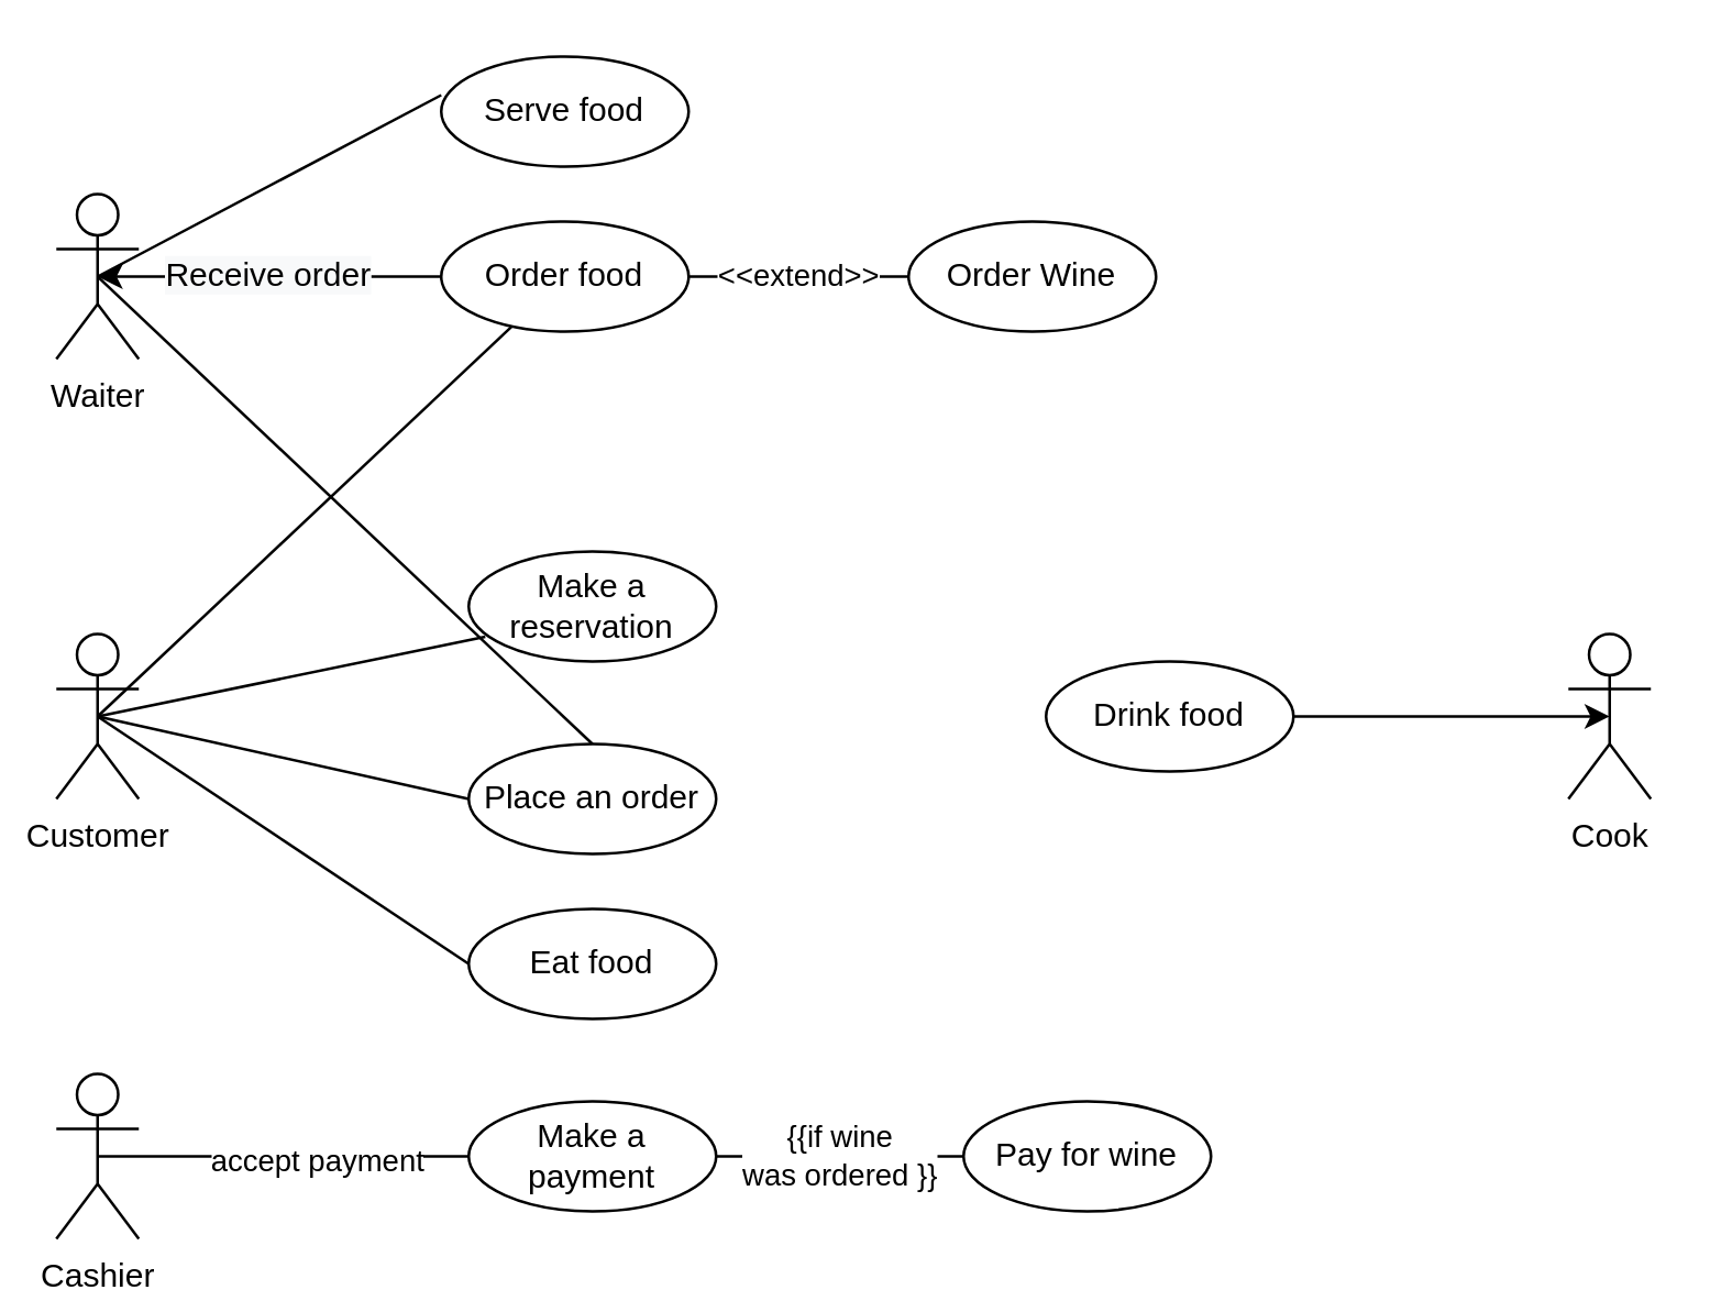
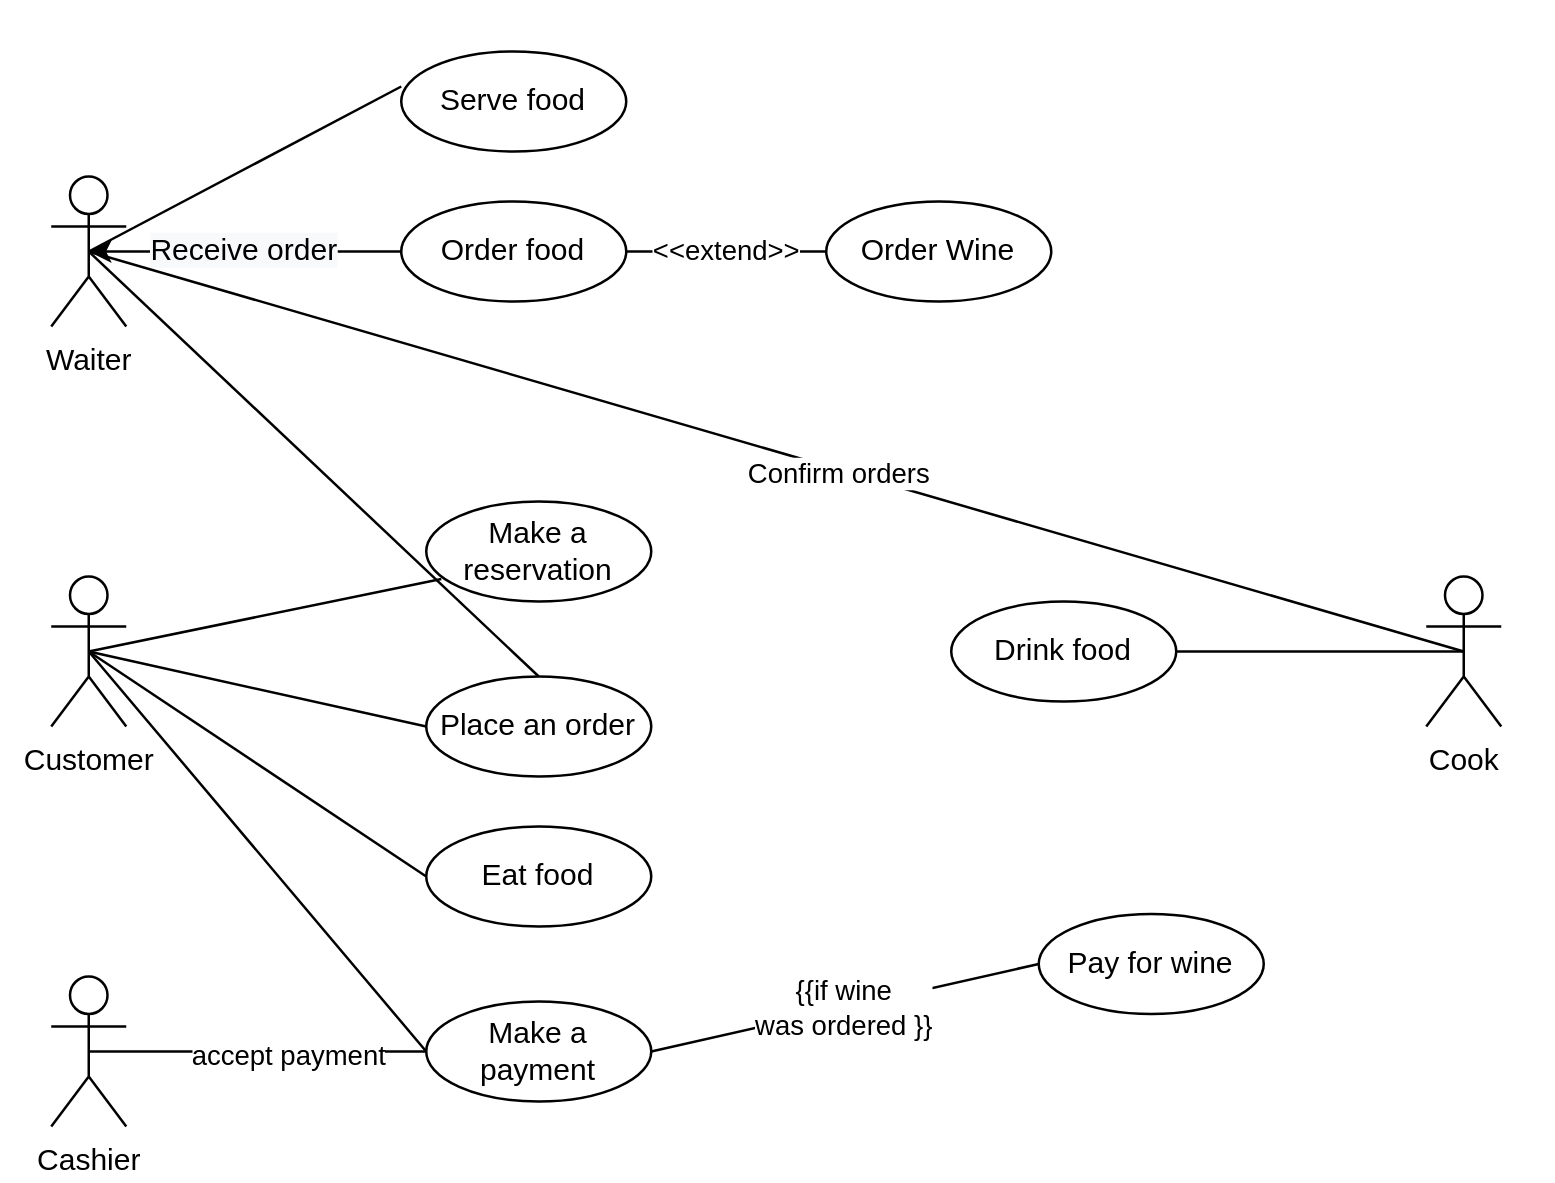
- <mxCell id="15" value="" style="endArrow=none;html=1;exitX=0.5;exitY=0.5;exitDx=0;exitDy=0;exitPerimeter=0;" edge="1" parent="1" source="3" target="7"><mxGeometry width="50" height="50" relative="1" as="geometry"><mxPoint x="50" y="310" as="sourcePoint" /><mxPoint x="190" y="360" as="targetPoint" /></mxGeometry></mxCell>
+ <mxCell id="15" value="" style="endArrow=none;html=1;entryX=0;entryY=0.5;entryDx=0;entryDy=0;exitX=0.5;exitY=0.5;exitDx=0;exitDy=0;exitPerimeter=0;" edge="1" parent="1" source="3" target="9"><mxGeometry width="50" height="50" relative="1" as="geometry"><mxPoint x="50" y="310" as="sourcePoint" /><mxPoint x="190" y="360" as="targetPoint" /></mxGeometry></mxCell>
+ <mxCell id="20" value="" style="endArrow=none;html=1;entryX=0.5;entryY=0.5;entryDx=0;entryDy=0;entryPerimeter=0;exitX=0.5;exitY=0.5;exitDx=0;exitDy=0;exitPerimeter=0;" edge="1" parent="1" source="6" target="17"><mxGeometry width="50" height="50" relative="1" as="geometry"><mxPoint x="607.829" y="356.321" as="sourcePoint" /><mxPoint x="705" y="330" as="targetPoint" /></mxGeometry></mxCell>
+ <mxCell id="21" value="Confirm orders" style="edgeLabel;html=1;align=center;verticalAlign=middle;resizable=0;points=[];" vertex="1" connectable="0" parent="20"><mxGeometry x="0.09" y="-1" relative="1" as="geometry"><mxPoint as="offset" /></mxGeometry></mxCell>
- <mxCell id="19" value="" style="endArrow=classic;html=1;entryX=0.5;entryY=0.5;entryDx=0;entryDy=0;entryPerimeter=0;exitX=1;exitY=0.5;exitDx=0;exitDy=0;" edge="1" target="17" parent="1" source="18"><mxGeometry width="50" height="50" relative="1" as="geometry"><mxPoint x="610" y="290" as="sourcePoint" /><mxPoint x="190" y="470" as="targetPoint" /></mxGeometry></mxCell>
+ <mxCell id="19" value="" style="endArrow=none;html=1;entryX=0.5;entryY=0.5;entryDx=0;entryDy=0;entryPerimeter=0;exitX=1;exitY=0.5;exitDx=0;exitDy=0;" edge="1" target="17" parent="1" source="18"><mxGeometry width="50" height="50" relative="1" as="geometry"><mxPoint x="610" y="290" as="sourcePoint" /><mxPoint x="190" y="470" as="targetPoint" /></mxGeometry></mxCell>
- <mxCell id="10" value="Pay for wine" style="ellipse;whiteSpace=wrap;html=1;" vertex="1" parent="1"><mxGeometry x="350" y="400" width="90" height="40" as="geometry" /></mxCell>
+ <mxCell id="10" value="Pay for wine" style="ellipse;whiteSpace=wrap;html=1;" vertex="1" parent="1"><mxGeometry x="415" y="365" width="90" height="40" as="geometry" /></mxCell>
